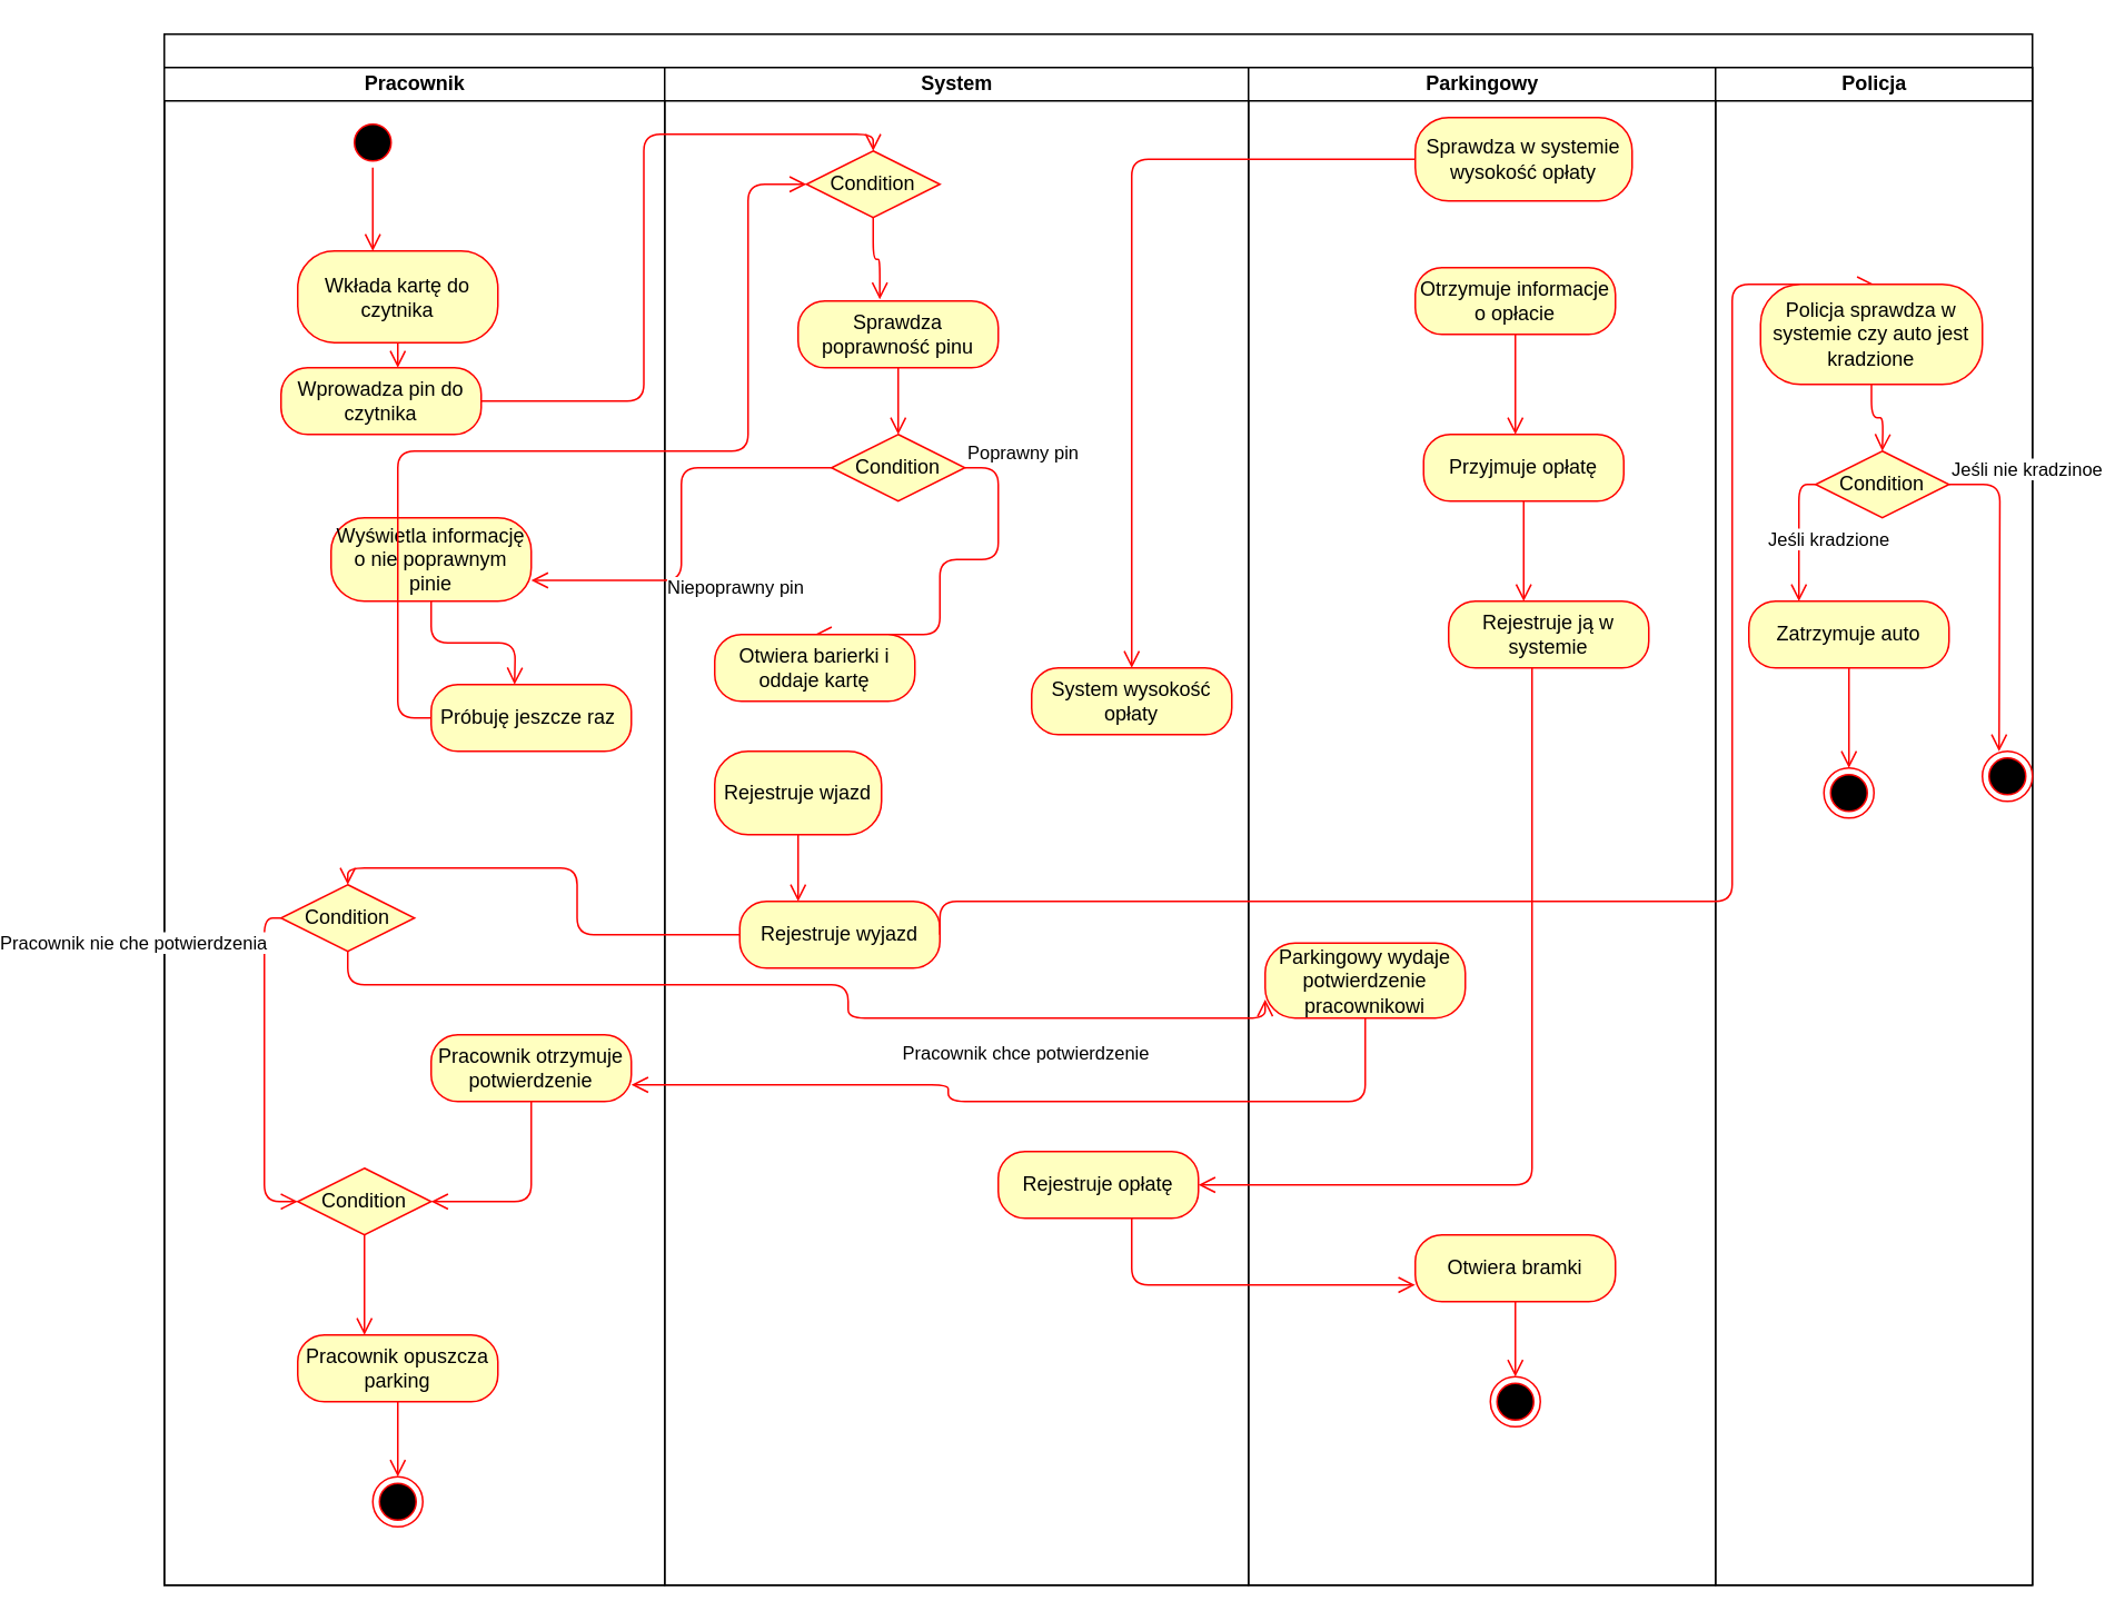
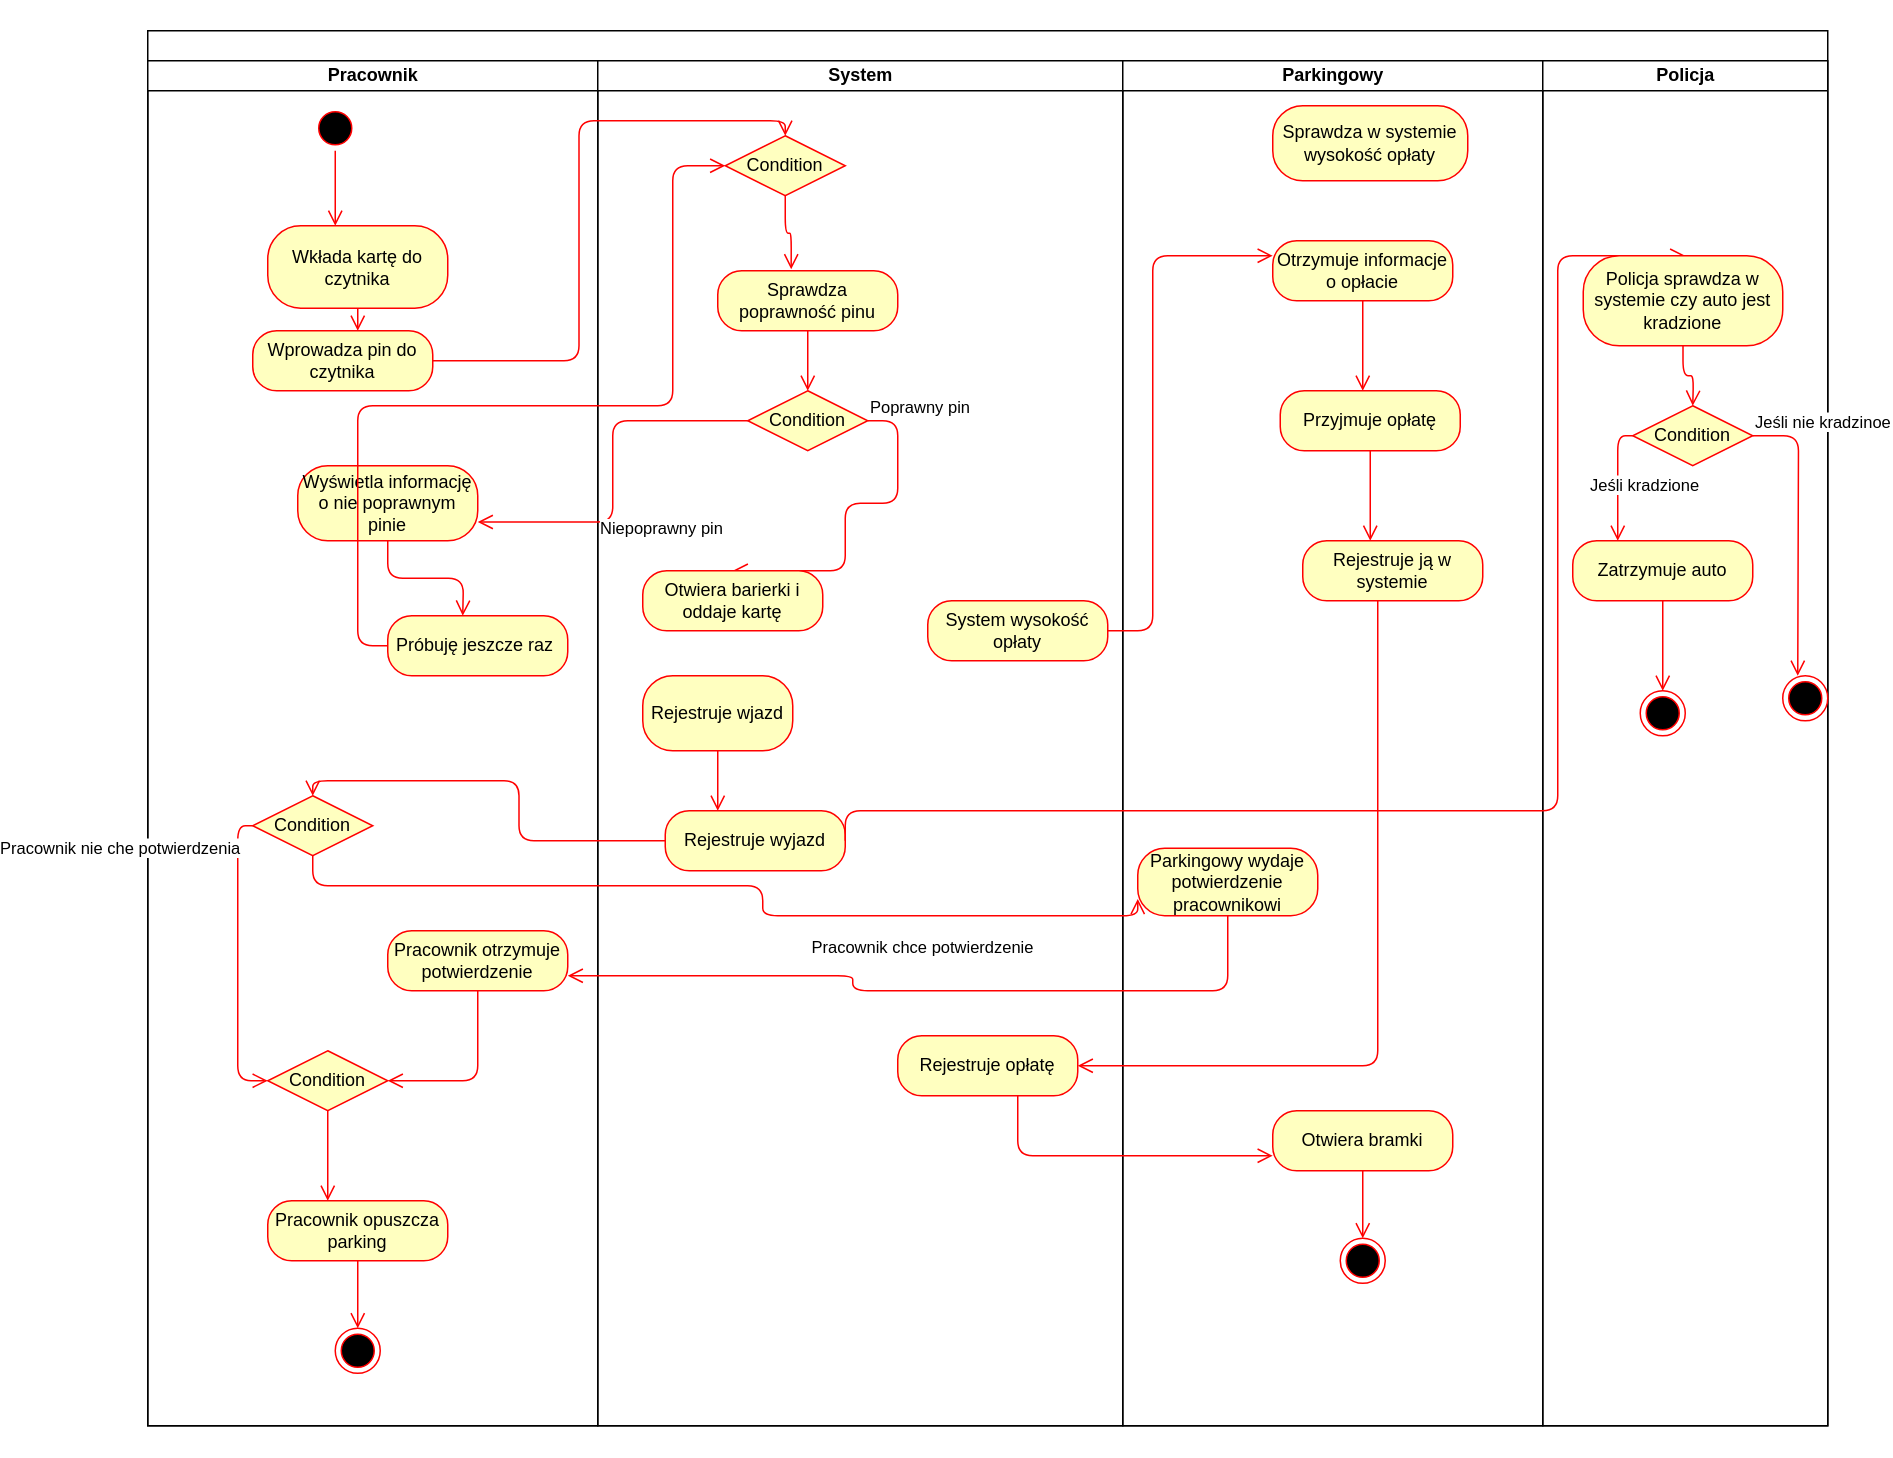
- <mxCell id="58" value="" style="edgeStyle=orthogonalEdgeStyle;html=1;verticalAlign=bottom;endArrow=open;endSize=8;strokeColor=#ff0000;" parent="2" source="34" target="30" edge="1"><mxGeometry relative="1" as="geometry"><mxPoint x="810" y="150" as="targetPoint" /></mxGeometry></mxCell>
+ <mxCell id="59" value="" style="edgeStyle=orthogonalEdgeStyle;html=1;verticalAlign=bottom;endArrow=open;endSize=8;strokeColor=#ff0000;entryX=0;entryY=0.25;entryDx=0;entryDy=0;" parent="2" source="30" target="35" edge="1"><mxGeometry relative="1" as="geometry"><mxPoint x="580" y="480" as="targetPoint" /><Array as="points"><mxPoint x="670" y="400" /><mxPoint x="670" y="150" /></Array></mxGeometry></mxCell>
